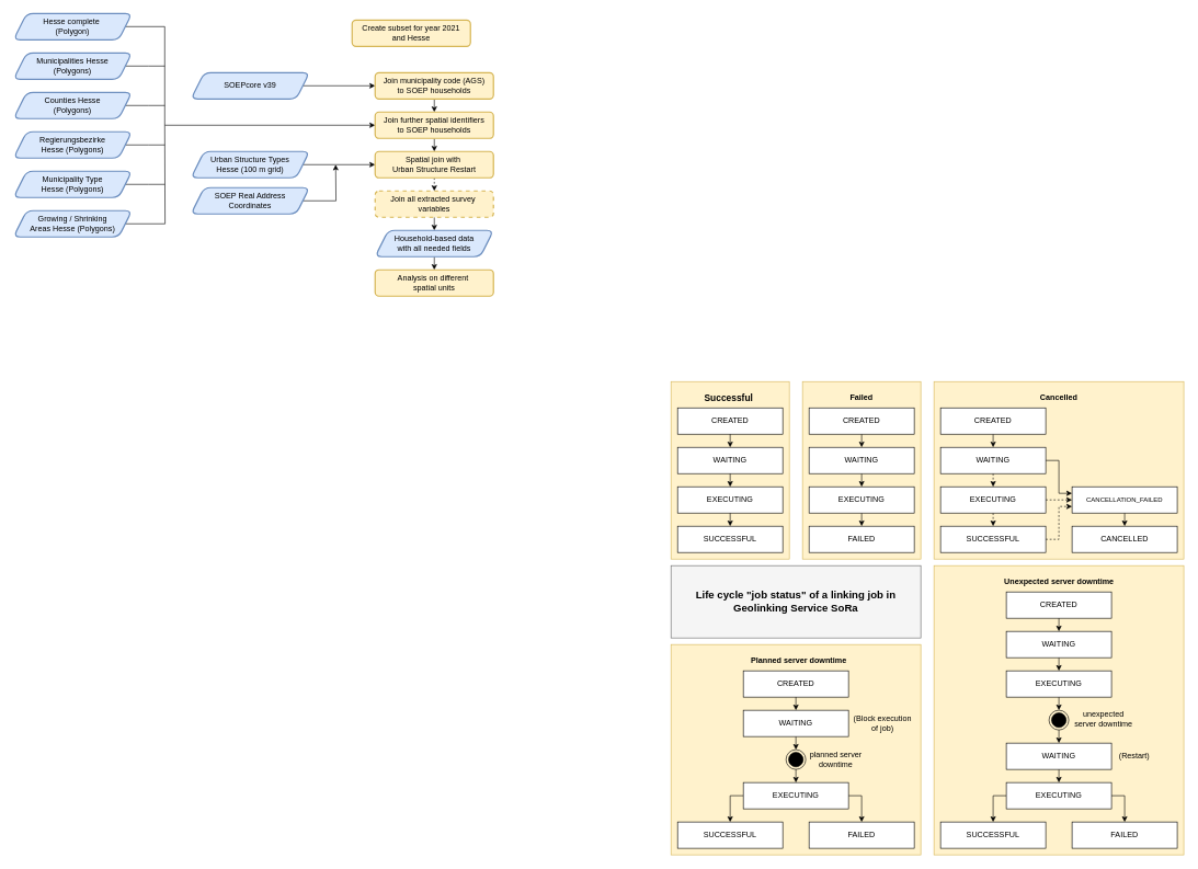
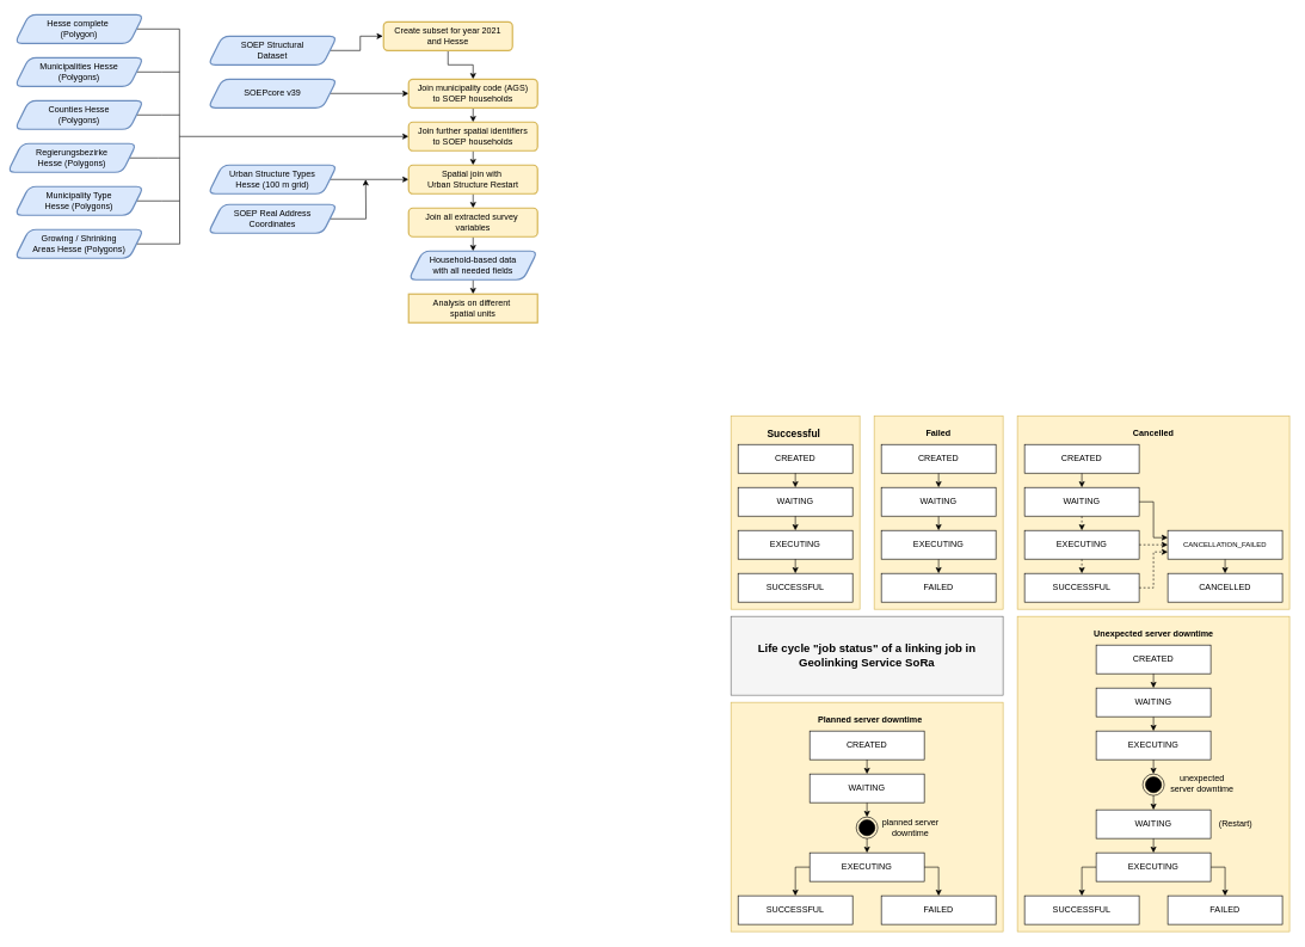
+ <mxCell id="71" style="edgeStyle=orthogonalEdgeStyle;rounded=0;orthogonalLoop=1;jettySize=auto;html=1;exitX=1;exitY=0.5;exitDx=0;exitDy=0;entryX=0;entryY=0.5;entryDx=0;entryDy=0;" edge="1" parent="1" source="72" target="92"><mxGeometry relative="1" as="geometry" /></mxCell>
+ <mxCell id="72" value="SOEP Structural&lt;br&gt;Dataset" style="shape=parallelogram;perimeter=parallelogramPerimeter;whiteSpace=wrap;html=1;fixedSize=1;rounded=1;strokeWidth=2;fillColor=#dae8fc;strokeColor=#6c8ebf;" vertex="1" parent="1"><mxGeometry x="290" y="50" width="180" height="40" as="geometry" /></mxCell>
+ <mxCell id="91" style="edgeStyle=orthogonalEdgeStyle;rounded=0;orthogonalLoop=1;jettySize=auto;html=1;exitX=0.5;exitY=1;exitDx=0;exitDy=0;entryX=0.5;entryY=0;entryDx=0;entryDy=0;" edge="1" parent="1" source="92" target="94"><mxGeometry relative="1" as="geometry" /></mxCell>
- <mxCell id="84" value="Regierungsbezirke&lt;br&gt;Hesse (Polygons)" style="shape=parallelogram;perimeter=parallelogramPerimeter;whiteSpace=wrap;html=1;fixedSize=1;rounded=1;strokeWidth=2;fillColor=#dae8fc;strokeColor=#6c8ebf;" vertex="1" parent="1"><mxGeometry x="20" y="200" width="180" height="40" as="geometry" /></mxCell>
+ <mxCell id="84" value="Regierungsbezirke&lt;br&gt;Hesse (Polygons)" style="shape=parallelogram;perimeter=parallelogramPerimeter;whiteSpace=wrap;html=1;fixedSize=1;rounded=1;strokeWidth=2;fillColor=#dae8fc;strokeColor=#6c8ebf;" vertex="1" parent="1"><mxGeometry x="10" y="200" width="180" height="40" as="geometry" /></mxCell>
- <mxCell id="97" style="edgeStyle=orthogonalEdgeStyle;rounded=0;orthogonalLoop=1;jettySize=auto;html=1;exitX=0.5;exitY=1;exitDx=0;exitDy=0;entryX=0.5;entryY=0;entryDx=0;entryDy=0;dashed=1;" edge="1" parent="1" source="98" target="100"><mxGeometry relative="1" as="geometry" /></mxCell>
+ <mxCell id="97" style="edgeStyle=orthogonalEdgeStyle;rounded=0;orthogonalLoop=1;jettySize=auto;html=1;exitX=0.5;exitY=1;exitDx=0;exitDy=0;entryX=0.5;entryY=0;entryDx=0;entryDy=0;" edge="1" parent="1" source="98" target="100"><mxGeometry relative="1" as="geometry" /></mxCell>
- <mxCell id="100" value="Join all extracted survey&amp;nbsp;&lt;br&gt;variables" style="rounded=1;whiteSpace=wrap;html=1;strokeWidth=2;fillColor=#fff2cc;strokeColor=#d6b656;dashed=1;" vertex="1" parent="1"><mxGeometry x="570" y="290" width="180" height="40" as="geometry" /></mxCell>
+ <mxCell id="100" value="Join all extracted survey&amp;nbsp;&lt;br&gt;variables" style="rounded=1;whiteSpace=wrap;html=1;strokeWidth=2;fillColor=#fff2cc;strokeColor=#d6b656;" vertex="1" parent="1"><mxGeometry x="570" y="290" width="180" height="40" as="geometry" /></mxCell>
- <mxCell id="103" value="Analysis on different&amp;nbsp;&lt;br&gt;spatial units" style="rounded=1;whiteSpace=wrap;html=1;strokeWidth=2;fillColor=#fff2cc;strokeColor=#d6b656;" vertex="1" parent="1"><mxGeometry x="570" y="410" width="180" height="40" as="geometry" /></mxCell>
+ <mxCell id="103" value="Analysis on different&amp;nbsp;&lt;br&gt;spatial units" style="whiteSpace=wrap;html=1;strokeWidth=2;fillColor=#fff2cc;strokeColor=#d6b656;rounded=0;" vertex="1" parent="1"><mxGeometry x="570" y="410" width="180" height="40" as="geometry" /></mxCell>
- <mxCell id="65" value="(Block execution of job)" style="text;html=1;align=center;verticalAlign=middle;whiteSpace=wrap;rounded=0;" parent="1" vertex="1"><mxGeometry x="1294" y="1085" width="96" height="30" as="geometry" /></mxCell>
